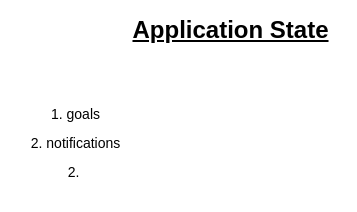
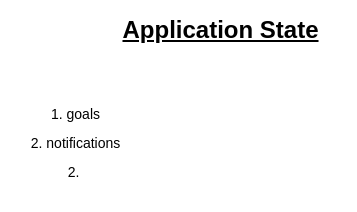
- <mxCell id="2" value="&lt;font style=&quot;font-size: 24px&quot;&gt;&lt;b&gt;&lt;u&gt;Application State&lt;/u&gt;&lt;/b&gt;&lt;/font&gt;" style="text;html=1;align=center;verticalAlign=middle;resizable=0;points=[];autosize=1;strokeColor=none;fillColor=none;" vertex="1" parent="1"><mxGeometry x="125" y="20" width="210" height="20" as="geometry" /></mxCell>
+ <mxCell id="2" value="&lt;font style=&quot;font-size: 24px&quot;&gt;&lt;b&gt;&lt;u&gt;Application State&lt;/u&gt;&lt;/b&gt;&lt;/font&gt;" style="text;html=1;align=center;verticalAlign=middle;resizable=0;points=[];autosize=1;strokeColor=none;fillColor=none;" vertex="1" parent="1"><mxGeometry x="115" y="20" width="210" height="20" as="geometry" /></mxCell>
